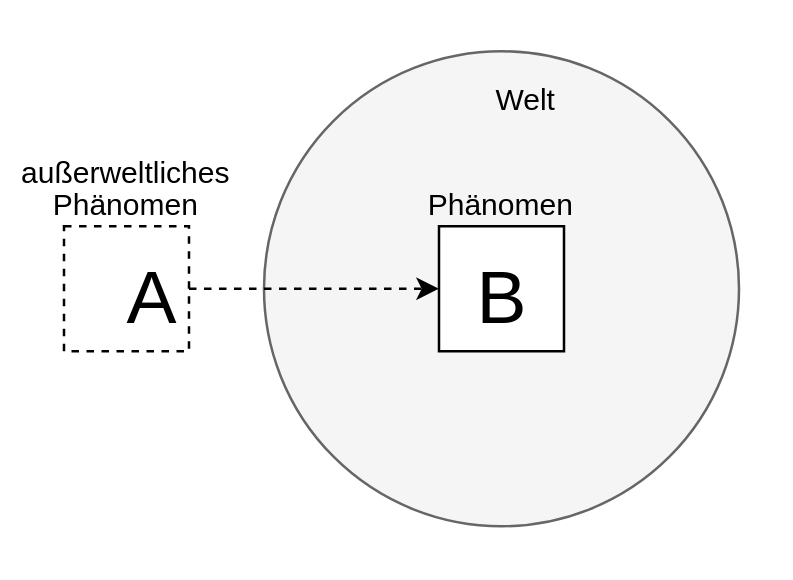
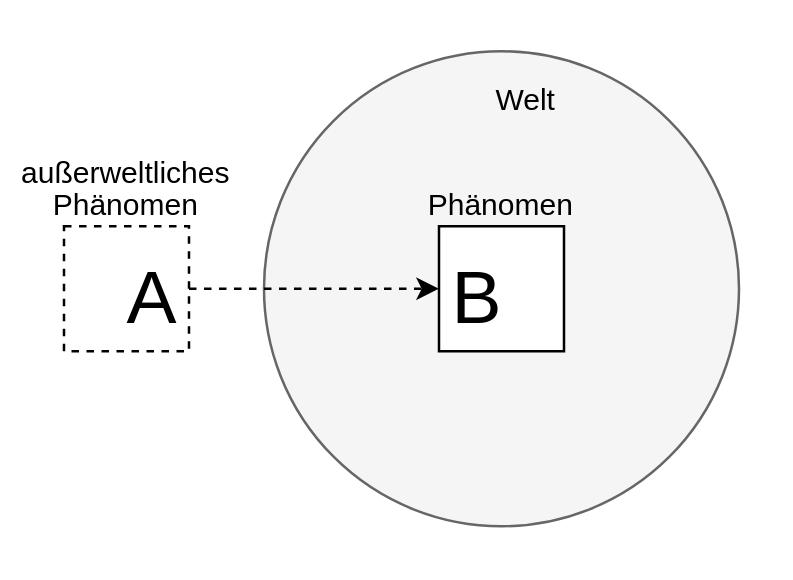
- <mxCell id="7" value="&lt;font style=&quot;font-size: 30px;&quot;&gt;B&lt;/font&gt;" style="text;html=1;strokeColor=none;fillColor=none;align=center;verticalAlign=middle;whiteSpace=wrap;rounded=0;" vertex="1" parent="1"><mxGeometry x="188.75" y="108" width="22.5" height="20" as="geometry" /></mxCell>
+ <mxCell id="7" value="&lt;font style=&quot;font-size: 30px;&quot;&gt;B&lt;/font&gt;" style="text;html=1;strokeColor=none;fillColor=none;align=center;verticalAlign=middle;whiteSpace=wrap;rounded=0;" vertex="1" parent="1"><mxGeometry x="178.75" y="108" width="22.5" height="20" as="geometry" /></mxCell>
